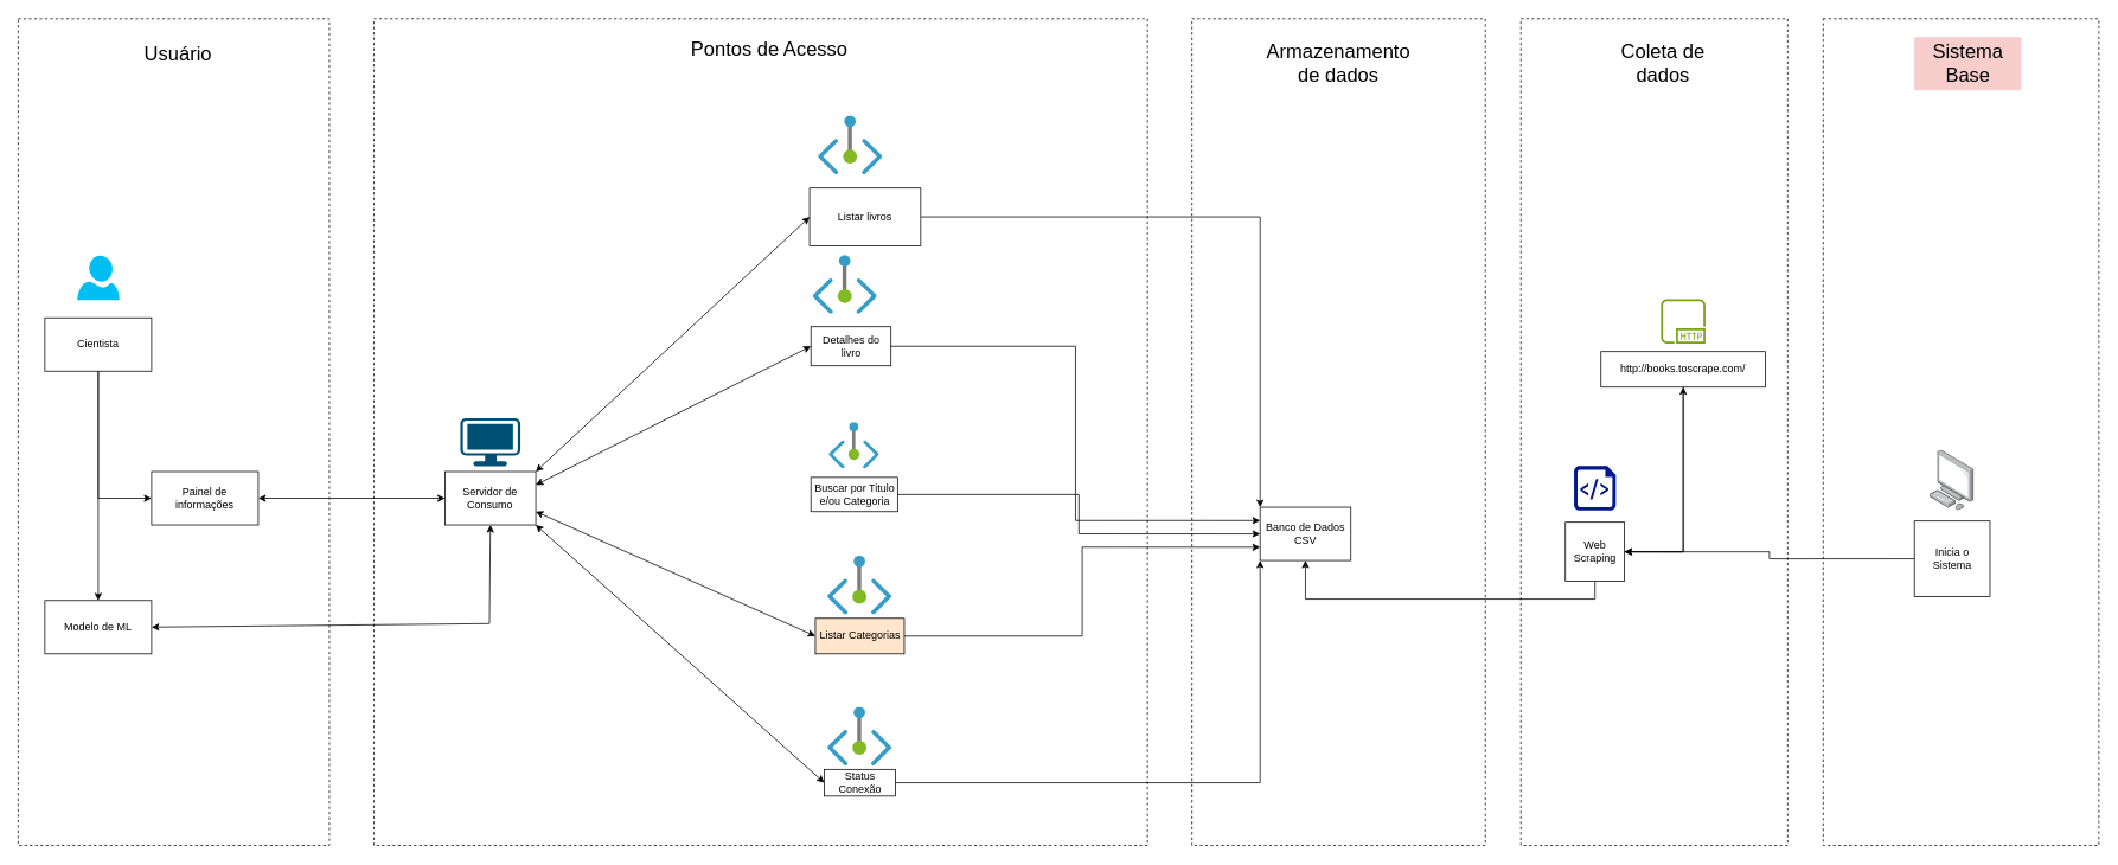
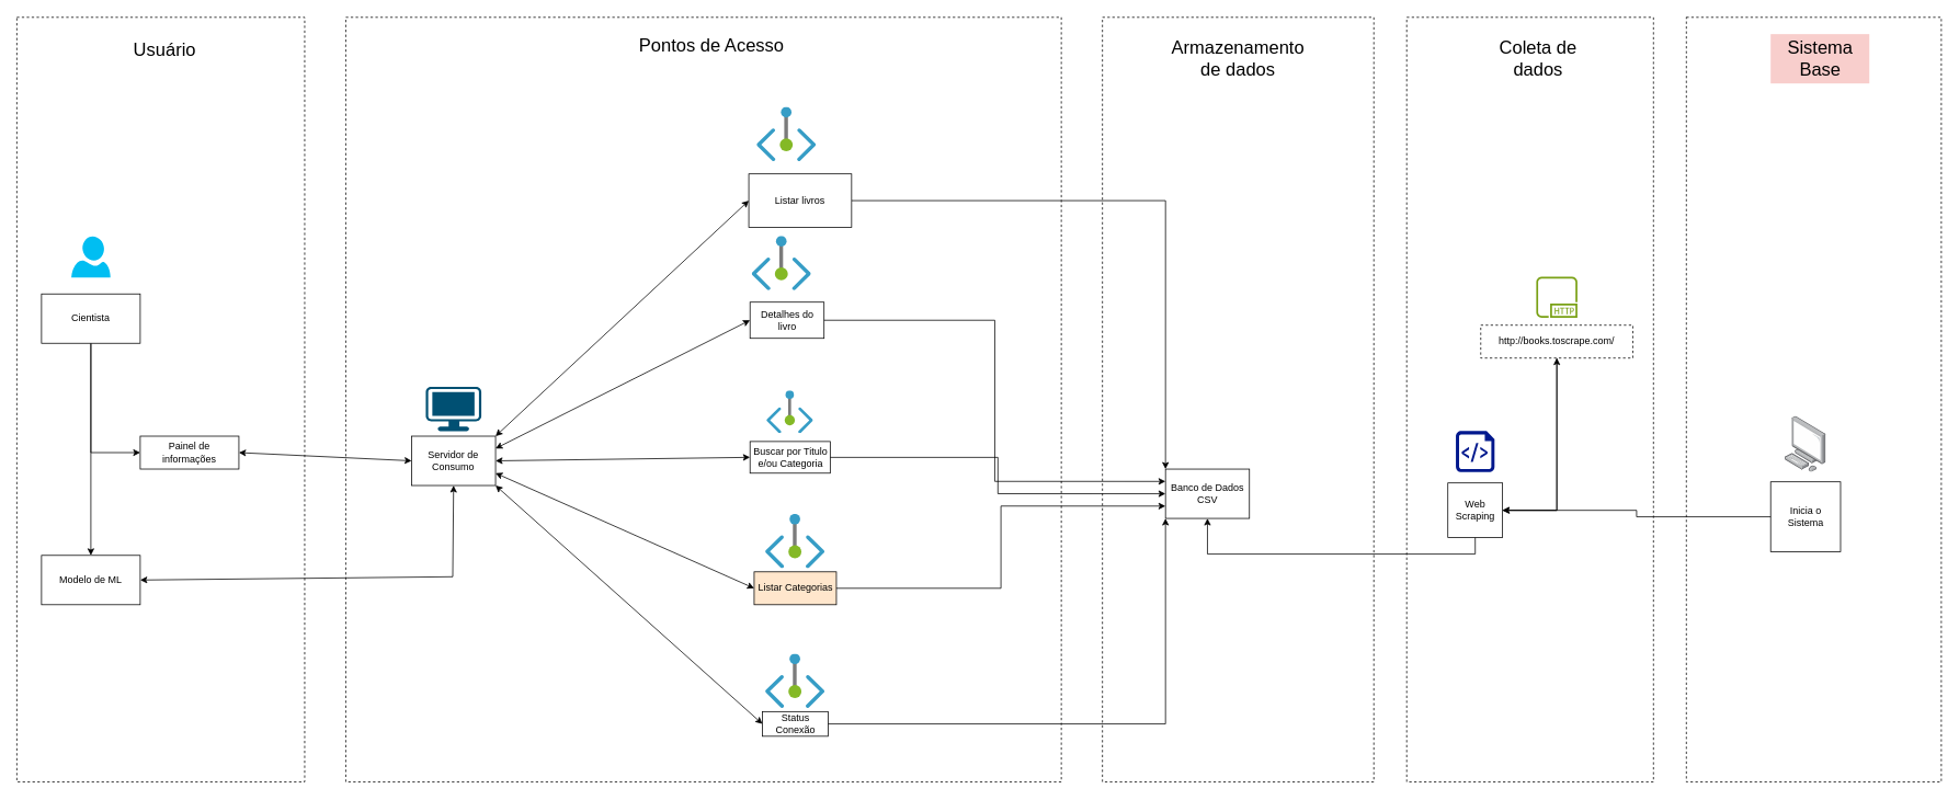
- <mxCell id="42" value="http://books.toscrape.com/" style="rounded=0;whiteSpace=wrap;html=1;" vertex="1" parent="40"><mxGeometry y="59" width="185" height="40" as="geometry" /></mxCell>
+ <mxCell id="42" value="http://books.toscrape.com/" style="rounded=0;whiteSpace=wrap;html=1;dashed=1;" vertex="1" parent="40"><mxGeometry y="59" width="185" height="40" as="geometry" /></mxCell>
+ <mxCell id="25" value="" style="endArrow=classic;startArrow=classic;html=1;rounded=0;entryX=1;entryY=0.5;entryDx=0;entryDy=0;exitX=0;exitY=0.5;exitDx=0;exitDy=0;" edge="1" parent="1" source="5" target="22"><mxGeometry width="50" height="50" relative="1" as="geometry"><mxPoint x="1490" y="1045" as="sourcePoint" /><mxPoint x="1693" y="780" as="targetPoint" /></mxGeometry></mxCell>
- <mxCell id="62" value="Painel de informações" style="rounded=0;whiteSpace=wrap;html=1;" vertex="1" parent="1"><mxGeometry x="170" y="530" width="120" height="60" as="geometry" /></mxCell>
+ <mxCell id="62" value="Painel de informações" style="rounded=0;whiteSpace=wrap;html=1;" vertex="1" parent="1"><mxGeometry x="170" y="530" width="120" height="40" as="geometry" /></mxCell>
